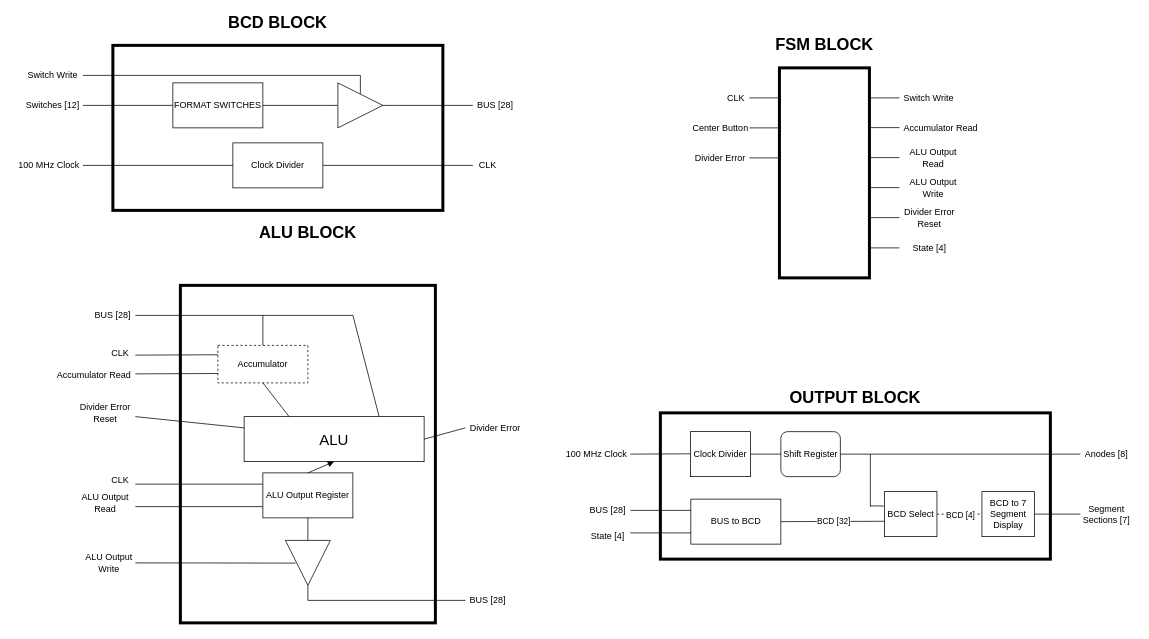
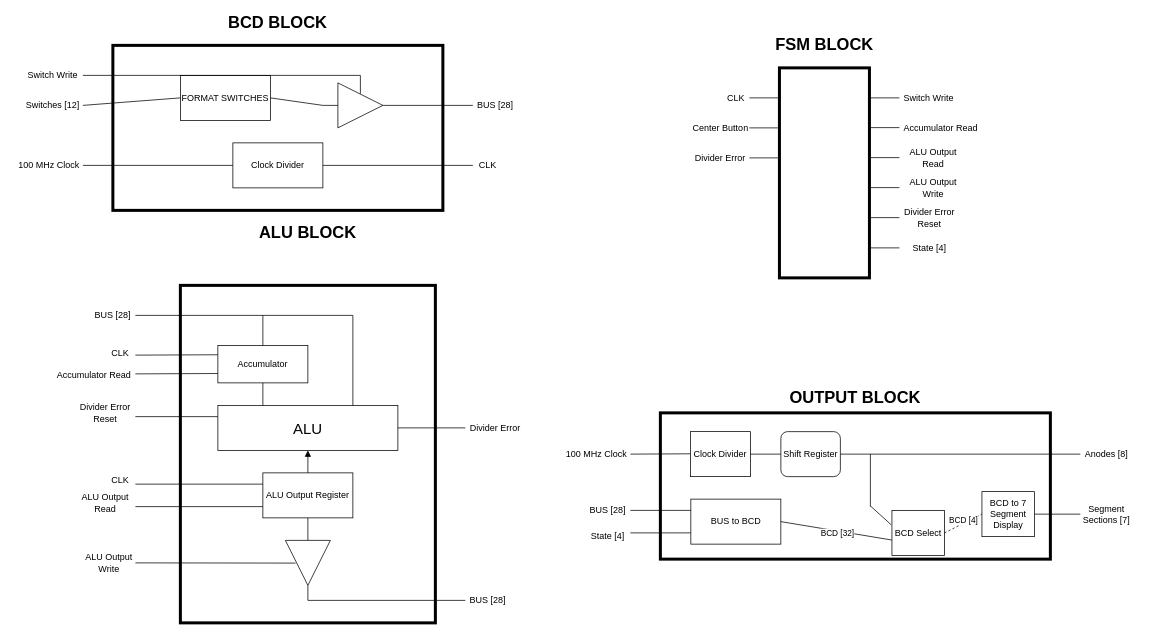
- <mxCell id="7" value="FORMAT SWITCHES" style="rounded=0;whiteSpace=wrap;html=1;glass=0;sketch=0;fillColor=none;" vertex="1" parent="1"><mxGeometry x="230" y="110" width="120" height="60" as="geometry" /></mxCell>
+ <mxCell id="7" value="FORMAT SWITCHES" style="rounded=0;whiteSpace=wrap;html=1;glass=0;sketch=0;fillColor=none;" vertex="1" parent="1"><mxGeometry x="240" y="100" width="120" height="60" as="geometry" /></mxCell>
- <mxCell id="21" value="Accumulator" style="rounded=0;whiteSpace=wrap;html=1;glass=0;sketch=0;strokeWidth=1;fillColor=none;dashed=1;" vertex="1" parent="1"><mxGeometry x="290" y="460" width="120" height="50" as="geometry" /></mxCell>
+ <mxCell id="21" value="Accumulator" style="rounded=0;whiteSpace=wrap;html=1;glass=0;sketch=0;strokeWidth=1;fillColor=none;" vertex="1" parent="1"><mxGeometry x="290" y="460" width="120" height="50" as="geometry" /></mxCell>
- <mxCell id="26" value="&lt;span style=&quot;font-size: 20px&quot;&gt;ALU&lt;/span&gt;" style="rounded=0;whiteSpace=wrap;html=1;glass=0;sketch=0;strokeWidth=1;fillColor=none;" vertex="1" parent="1"><mxGeometry x="325" y="555" width="240" height="60" as="geometry" /></mxCell>
+ <mxCell id="26" value="&lt;span style=&quot;font-size: 20px&quot;&gt;ALU&lt;/span&gt;" style="rounded=0;whiteSpace=wrap;html=1;glass=0;sketch=0;strokeWidth=1;fillColor=none;" vertex="1" parent="1"><mxGeometry x="290" y="540" width="240" height="60" as="geometry" /></mxCell>
- <mxCell id="52" value="BCD Select" style="rounded=0;whiteSpace=wrap;html=1;glass=0;sketch=0;strokeWidth=1;fillColor=none;" vertex="1" parent="1"><mxGeometry x="1178.75" y="655" width="70" height="60" as="geometry" /></mxCell>
+ <mxCell id="52" value="BCD Select" style="rounded=0;whiteSpace=wrap;html=1;glass=0;sketch=0;strokeWidth=1;fillColor=none;" vertex="1" parent="1"><mxGeometry x="1188.75" y="680" width="70" height="60" as="geometry" /></mxCell>
